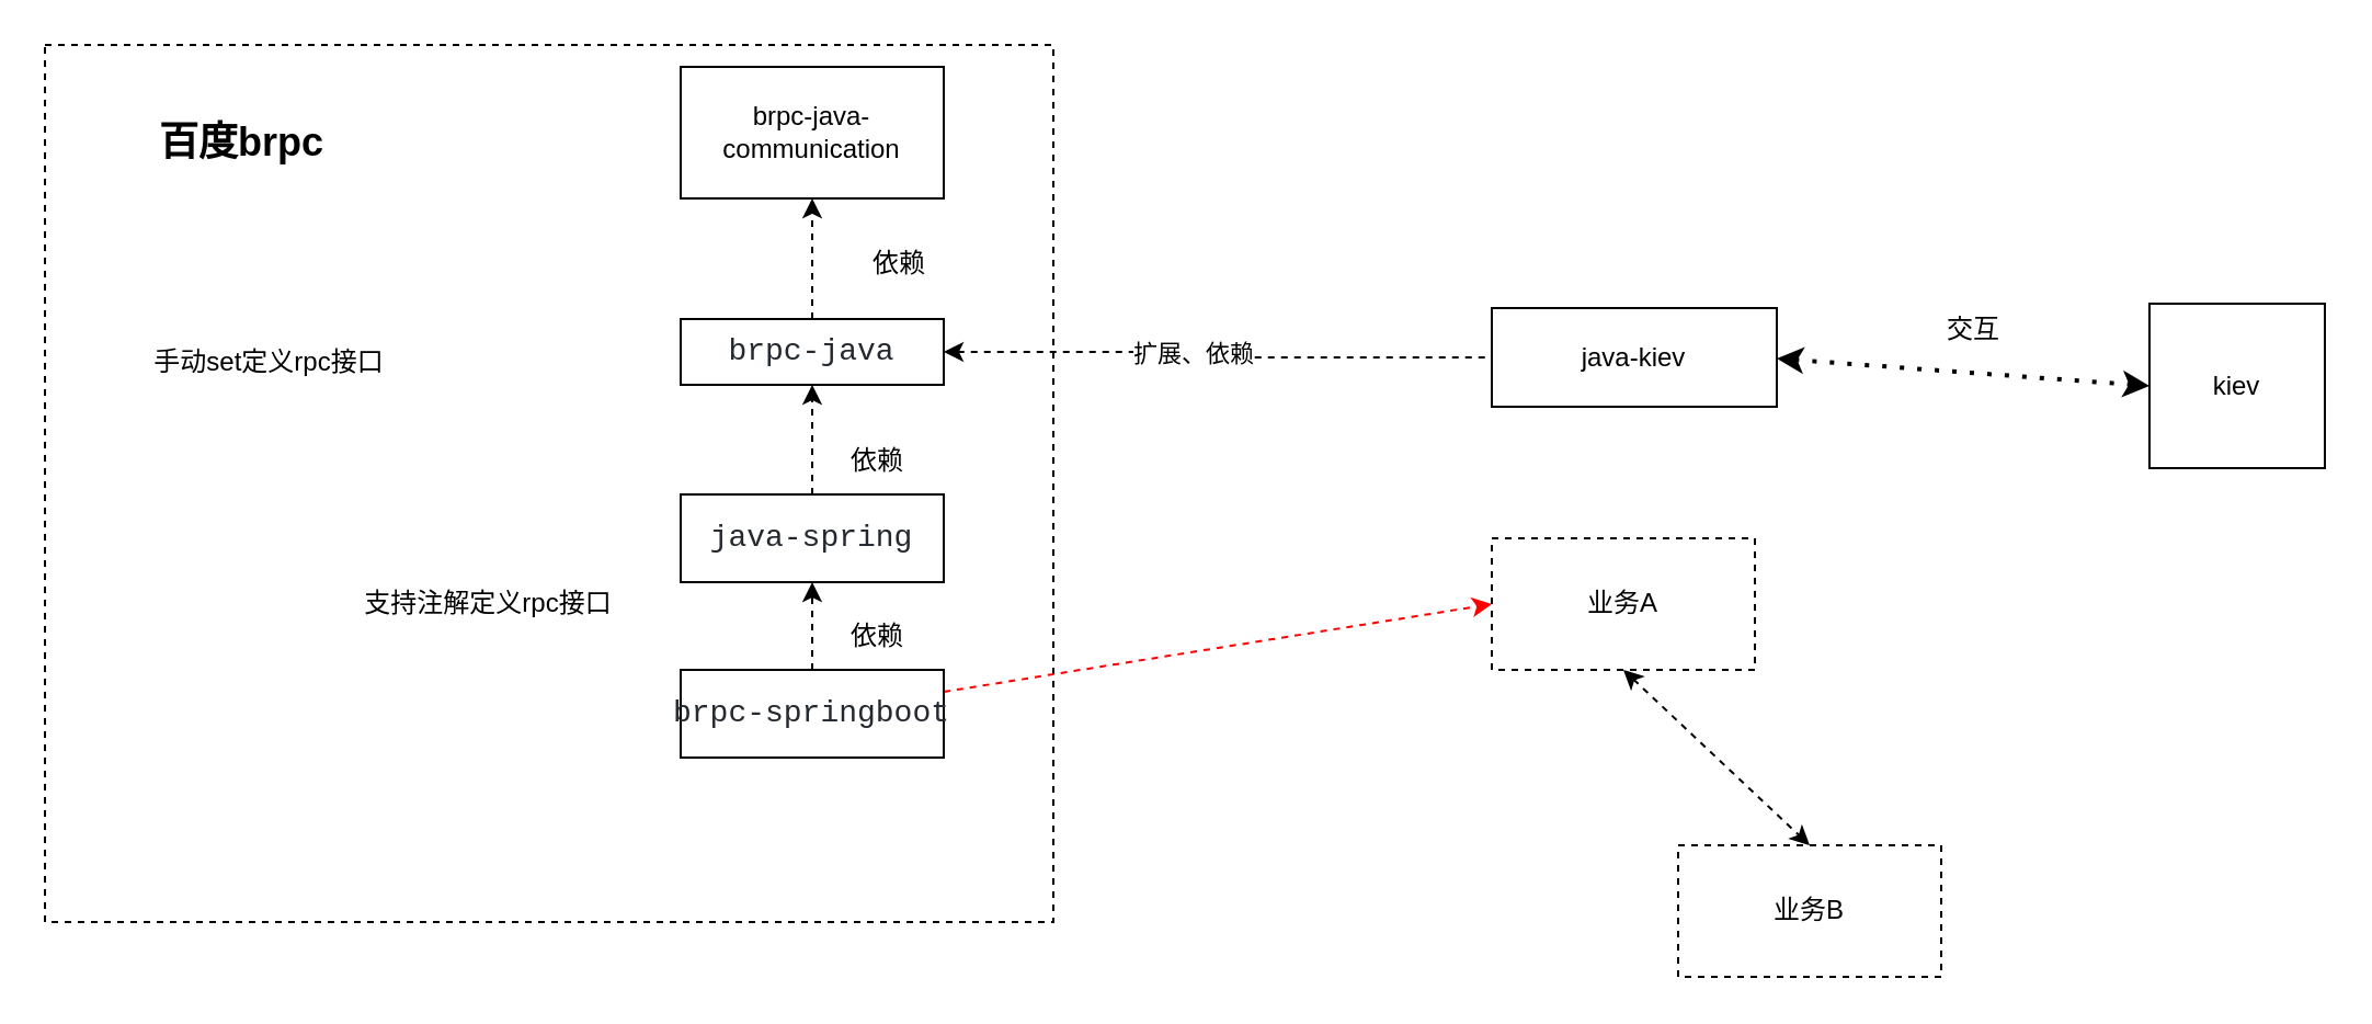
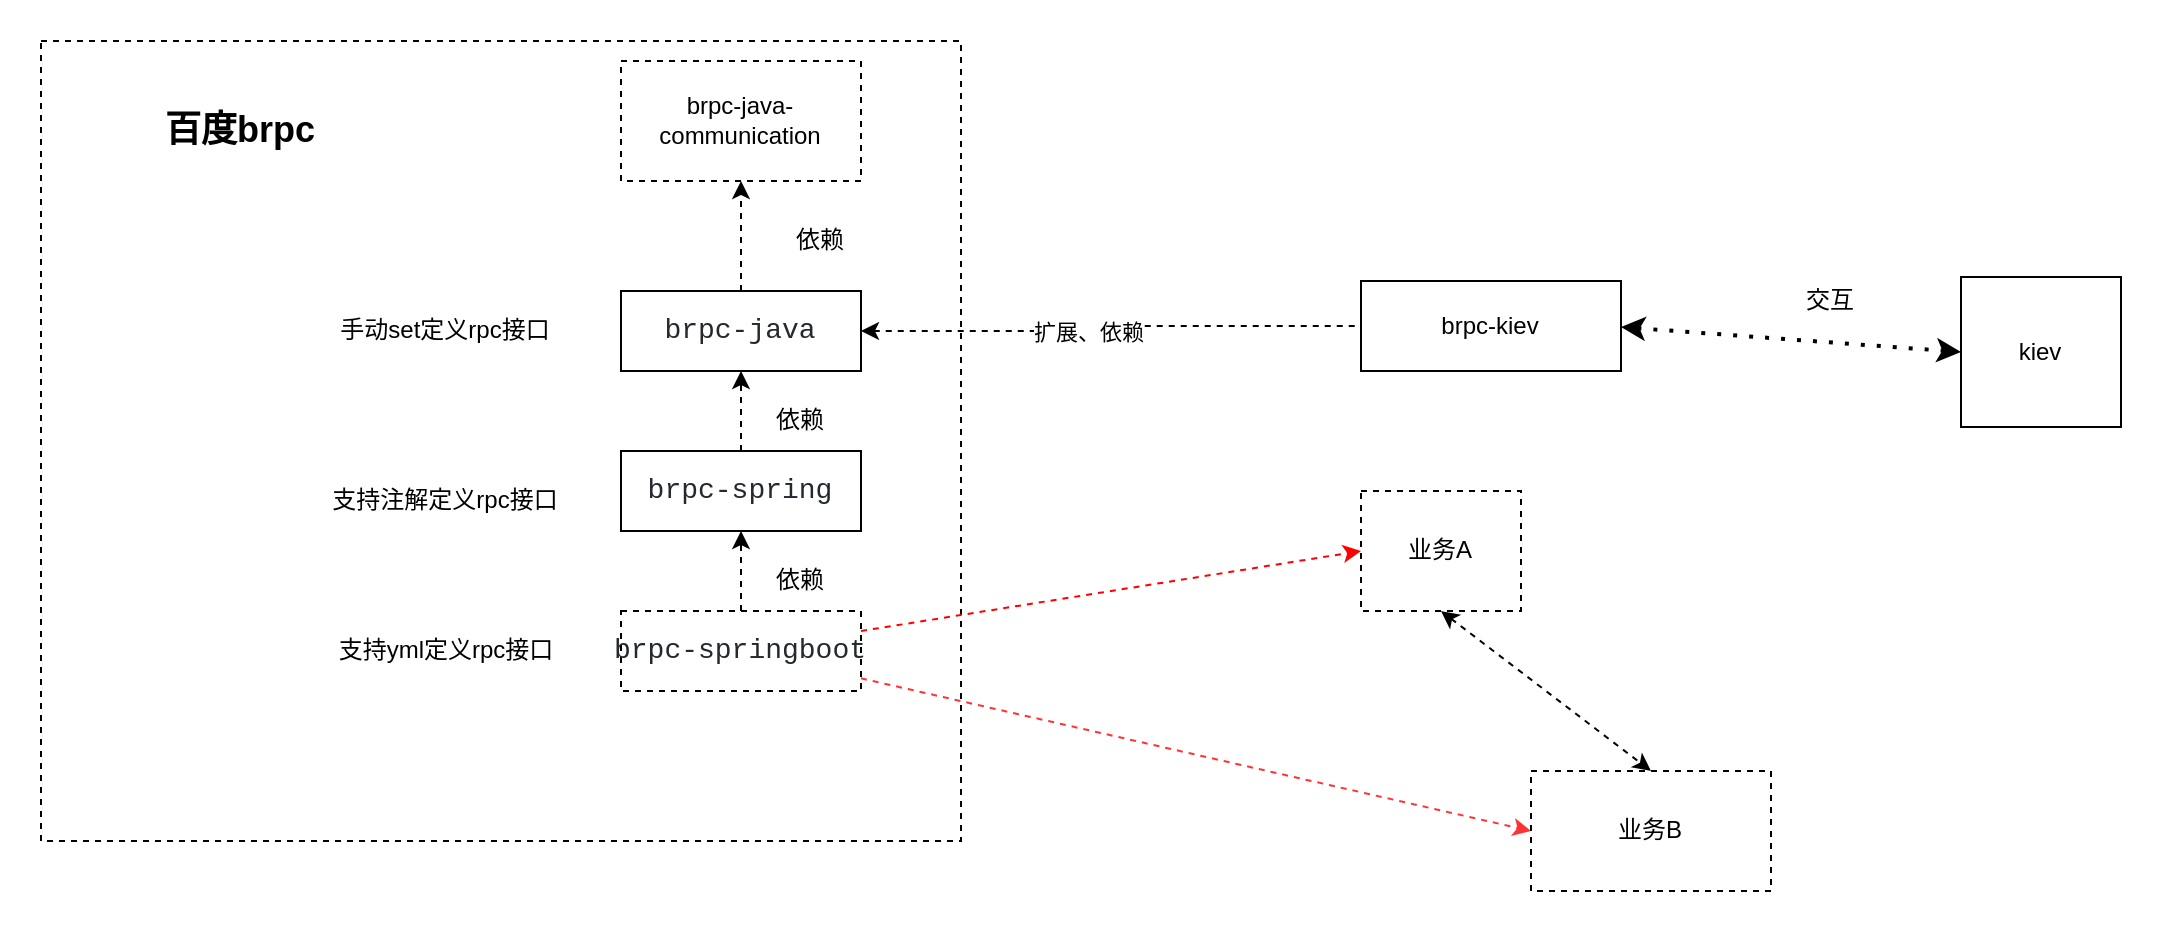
- <mxCell id="23" value="&lt;span style=&quot;font-size: 12px;&quot;&gt;brpc-java-communication&lt;/span&gt;" style="rounded=0;whiteSpace=wrap;html=1;" parent="1" vertex="1"><mxGeometry x="310" y="30" width="120" height="60" as="geometry" /></mxCell>
+ <mxCell id="23" value="&lt;span style=&quot;font-size: 12px;&quot;&gt;brpc-java-communication&lt;/span&gt;" style="rounded=0;whiteSpace=wrap;html=1;dashed=1;" parent="1" vertex="1"><mxGeometry x="310" y="30" width="120" height="60" as="geometry" /></mxCell>
- <mxCell id="12" value="&lt;font style=&quot;font-size: 18px;&quot;&gt;百度brpc&lt;/font&gt;" style="text;html=1;strokeColor=none;fillColor=none;align=center;verticalAlign=middle;whiteSpace=wrap;rounded=0;fontStyle=1;fontSize=14;" parent="1" vertex="1"><mxGeometry x="50" y="30" width="120" height="70" as="geometry" /></mxCell>
+ <mxCell id="12" value="&lt;font style=&quot;font-size: 18px;&quot;&gt;百度brpc&lt;/font&gt;" style="text;html=1;strokeColor=none;fillColor=none;align=center;verticalAlign=middle;whiteSpace=wrap;rounded=0;fontStyle=1;fontSize=14;" parent="1" vertex="1"><mxGeometry x="60" y="30" width="120" height="70" as="geometry" /></mxCell>
- <mxCell id="16" value="交互" style="text;html=1;strokeColor=none;fillColor=none;align=center;verticalAlign=middle;whiteSpace=wrap;rounded=0;" parent="1" vertex="1"><mxGeometry x="870" y="135" width="60" height="30" as="geometry" /></mxCell>
+ <mxCell id="16" value="交互" style="text;html=1;strokeColor=none;fillColor=none;align=center;verticalAlign=middle;whiteSpace=wrap;rounded=0;" parent="1" vertex="1"><mxGeometry x="885" y="135" width="60" height="30" as="geometry" /></mxCell>
- <mxCell id="6" value="&lt;pre style=&quot;box-sizing: border-box; font-family: ui-monospace, SFMono-Regular, &amp;quot;SF Mono&amp;quot;, Menlo, Consolas, &amp;quot;Liberation Mono&amp;quot;, monospace; font-size: 14px; margin-top: 0px; margin-bottom: 0px; overflow-wrap: normal; padding: 16px; overflow: auto; line-height: 1.45; background-color: var(--color-canvas-subtle); border-radius: 6px; word-break: normal; color: rgb(36, 41, 47); text-align: start;&quot;&gt;brpc-java&lt;/pre&gt;" style="rounded=0;whiteSpace=wrap;html=1;" parent="1" vertex="1"><mxGeometry x="310" y="145" width="120" height="30" as="geometry" /></mxCell>
+ <mxCell id="6" value="&lt;pre style=&quot;box-sizing: border-box; font-family: ui-monospace, SFMono-Regular, &amp;quot;SF Mono&amp;quot;, Menlo, Consolas, &amp;quot;Liberation Mono&amp;quot;, monospace; font-size: 14px; margin-top: 0px; margin-bottom: 0px; overflow-wrap: normal; padding: 16px; overflow: auto; line-height: 1.45; background-color: var(--color-canvas-subtle); border-radius: 6px; word-break: normal; color: rgb(36, 41, 47); text-align: start;&quot;&gt;brpc-java&lt;/pre&gt;" style="rounded=0;whiteSpace=wrap;html=1;" parent="1" vertex="1"><mxGeometry x="310" y="145" width="120" height="40" as="geometry" /></mxCell>
- <mxCell id="13" value="java-kiev" style="rounded=0;whiteSpace=wrap;html=1;" parent="1" vertex="1"><mxGeometry x="680" y="140" width="130" height="45" as="geometry" /></mxCell>
+ <mxCell id="13" value="brpc-kiev" style="rounded=0;whiteSpace=wrap;html=1;" parent="1" vertex="1"><mxGeometry x="680" y="140" width="130" height="45" as="geometry" /></mxCell>
- <mxCell id="27" value="&lt;span style=&quot;font-size: 12px;&quot;&gt;手动set定义rpc接口&lt;/span&gt;" style="text;html=1;strokeColor=none;fillColor=none;align=center;verticalAlign=middle;whiteSpace=wrap;rounded=0;fontSize=7;" parent="1" vertex="1"><mxGeometry x="50" y="150" width="145" height="30" as="geometry" /></mxCell>
+ <mxCell id="27" value="&lt;span style=&quot;font-size: 12px;&quot;&gt;手动set定义rpc接口&lt;/span&gt;" style="text;html=1;strokeColor=none;fillColor=none;align=center;verticalAlign=middle;whiteSpace=wrap;rounded=0;fontSize=7;" parent="1" vertex="1"><mxGeometry x="150" y="150" width="145" height="30" as="geometry" /></mxCell>
- <mxCell id="8" value="&lt;pre style=&quot;box-sizing: border-box; font-family: ui-monospace, SFMono-Regular, &amp;quot;SF Mono&amp;quot;, Menlo, Consolas, &amp;quot;Liberation Mono&amp;quot;, monospace; font-size: 14px; margin-top: 0px; margin-bottom: 0px; overflow-wrap: normal; padding: 16px; overflow: auto; line-height: 1.45; background-color: var(--color-canvas-subtle); border-radius: 6px; word-break: normal; color: rgb(36, 41, 47); text-align: start;&quot;&gt;java-spring&lt;/pre&gt;" style="rounded=0;whiteSpace=wrap;html=1;" parent="1" vertex="1"><mxGeometry x="310" y="225" width="120" height="40" as="geometry" /></mxCell>
+ <mxCell id="8" value="&lt;pre style=&quot;box-sizing: border-box; font-family: ui-monospace, SFMono-Regular, &amp;quot;SF Mono&amp;quot;, Menlo, Consolas, &amp;quot;Liberation Mono&amp;quot;, monospace; font-size: 14px; margin-top: 0px; margin-bottom: 0px; overflow-wrap: normal; padding: 16px; overflow: auto; line-height: 1.45; background-color: var(--color-canvas-subtle); border-radius: 6px; word-break: normal; color: rgb(36, 41, 47); text-align: start;&quot;&gt;brpc-spring&lt;/pre&gt;" style="rounded=0;whiteSpace=wrap;html=1;" parent="1" vertex="1"><mxGeometry x="310" y="225" width="120" height="40" as="geometry" /></mxCell>
- <mxCell id="26" value="&lt;font style=&quot;font-size: 12px;&quot;&gt;支持注解定义rpc接口&lt;/font&gt;" style="text;html=1;strokeColor=none;fillColor=none;align=center;verticalAlign=middle;whiteSpace=wrap;rounded=0;fontSize=7;" parent="1" vertex="1"><mxGeometry x="150" y="260" width="145" height="30" as="geometry" /></mxCell>
+ <mxCell id="26" value="&lt;font style=&quot;font-size: 12px;&quot;&gt;支持注解定义rpc接口&lt;/font&gt;" style="text;html=1;strokeColor=none;fillColor=none;align=center;verticalAlign=middle;whiteSpace=wrap;rounded=0;fontSize=7;" parent="1" vertex="1"><mxGeometry x="150" y="235" width="145" height="30" as="geometry" /></mxCell>
- <mxCell id="18" value="业务A" style="rounded=0;whiteSpace=wrap;html=1;dashed=1;" parent="1" vertex="1"><mxGeometry x="680" y="245" width="120" height="60" as="geometry" /></mxCell>
+ <mxCell id="18" value="业务A" style="rounded=0;whiteSpace=wrap;html=1;dashed=1;" parent="1" vertex="1"><mxGeometry x="680" y="245" width="80" height="60" as="geometry" /></mxCell>
+ <mxCell id="25" value="&lt;font style=&quot;font-size: 12px;&quot;&gt;支持yml定义rpc接口&lt;/font&gt;" style="text;html=1;strokeColor=none;fillColor=none;align=center;verticalAlign=middle;whiteSpace=wrap;rounded=0;fontSize=11;" parent="1" vertex="1"><mxGeometry x="157.5" y="310" width="130" height="30" as="geometry" /></mxCell>
- <mxCell id="11" value="&lt;pre style=&quot;box-sizing: border-box; font-family: ui-monospace, SFMono-Regular, &amp;quot;SF Mono&amp;quot;, Menlo, Consolas, &amp;quot;Liberation Mono&amp;quot;, monospace; font-size: 14px; margin-top: 0px; margin-bottom: 0px; overflow-wrap: normal; padding: 16px; overflow: auto; line-height: 1.45; background-color: var(--color-canvas-subtle); border-radius: 6px; word-break: normal; color: rgb(36, 41, 47); text-align: start;&quot;&gt;brpc-springboot&lt;/pre&gt;" style="rounded=0;whiteSpace=wrap;html=1;" parent="1" vertex="1"><mxGeometry x="310" y="305" width="120" height="40" as="geometry" /></mxCell>
+ <mxCell id="11" value="&lt;pre style=&quot;box-sizing: border-box; font-family: ui-monospace, SFMono-Regular, &amp;quot;SF Mono&amp;quot;, Menlo, Consolas, &amp;quot;Liberation Mono&amp;quot;, monospace; font-size: 14px; margin-top: 0px; margin-bottom: 0px; overflow-wrap: normal; padding: 16px; overflow: auto; line-height: 1.45; background-color: var(--color-canvas-subtle); border-radius: 6px; word-break: normal; color: rgb(36, 41, 47); text-align: start;&quot;&gt;brpc-springboot&lt;/pre&gt;" style="rounded=0;whiteSpace=wrap;html=1;dashed=1;" parent="1" vertex="1"><mxGeometry x="310" y="305" width="120" height="40" as="geometry" /></mxCell>
+ <mxCell id="10" style="edgeStyle=none;rounded=0;orthogonalLoop=1;jettySize=auto;html=1;entryX=0;entryY=0.5;entryDx=0;entryDy=0;dashed=1;startArrow=none;startFill=0;endArrow=classic;endFill=1;strokeColor=#FF3333;" parent="1" source="11" target="19" edge="1"><mxGeometry relative="1" as="geometry" /></mxCell>
